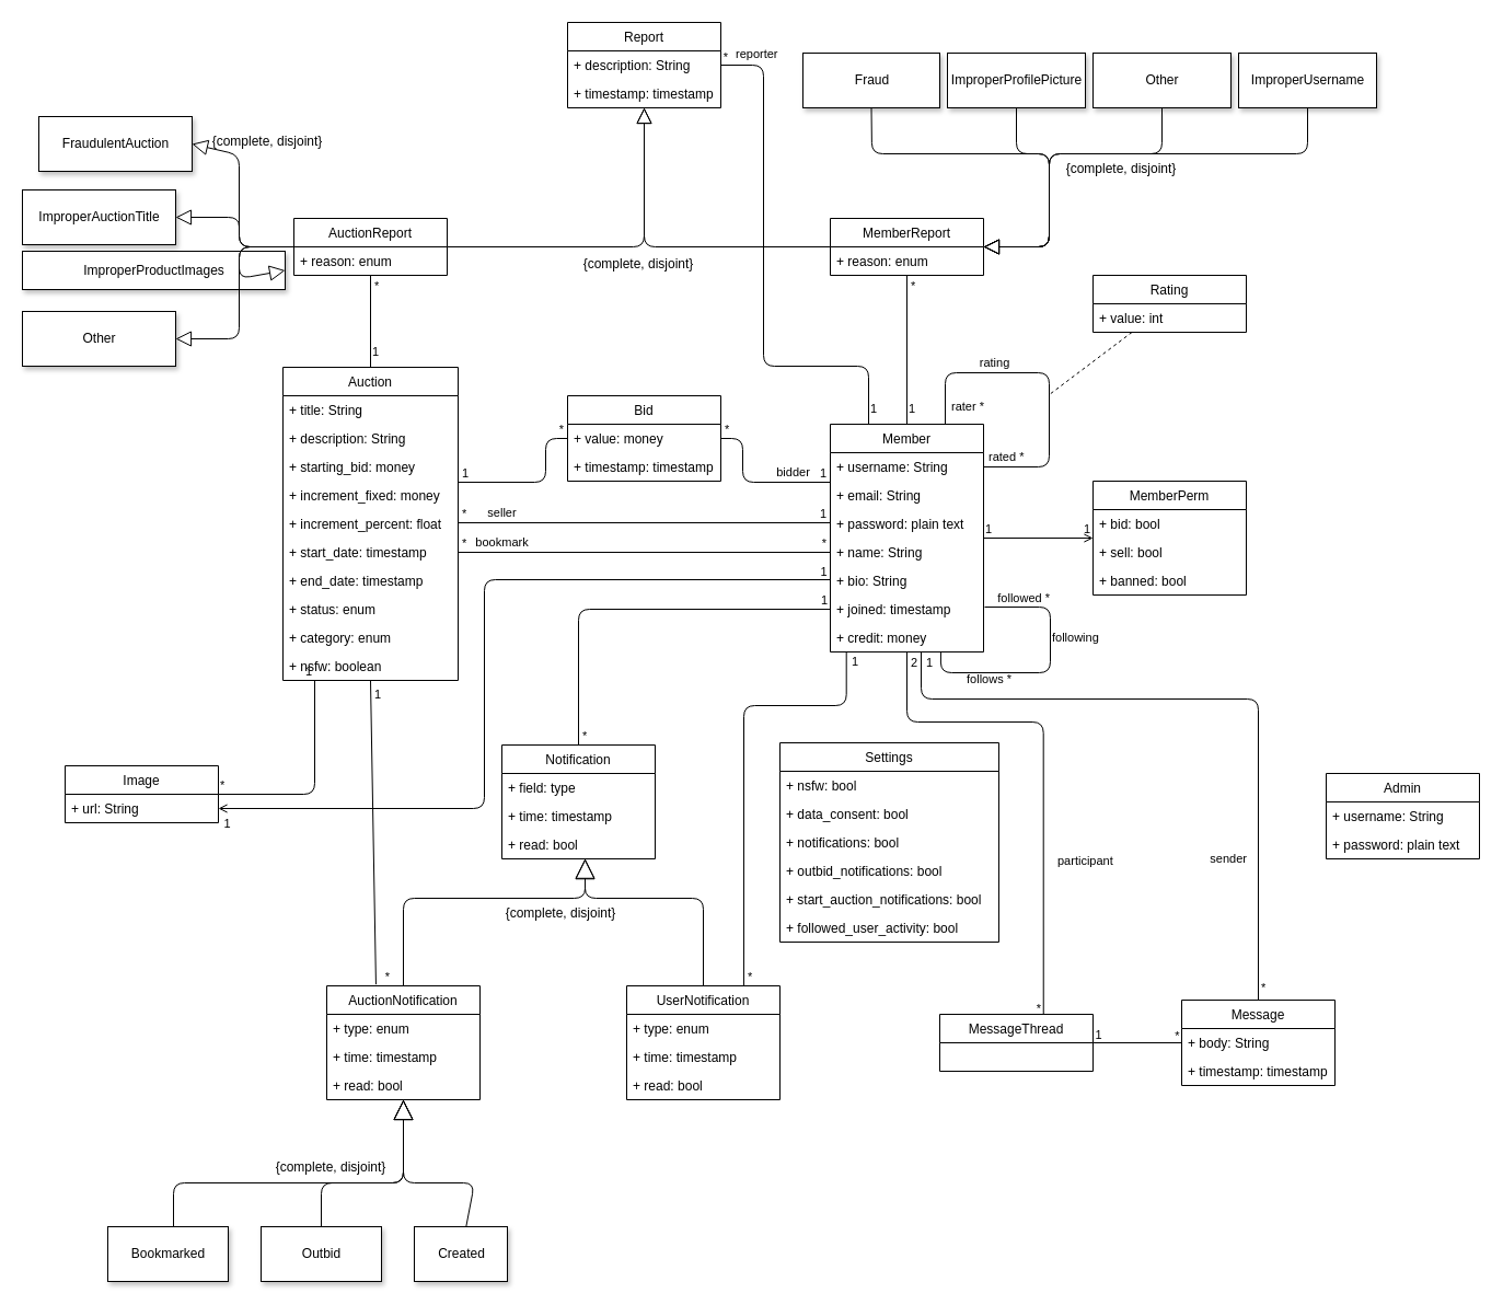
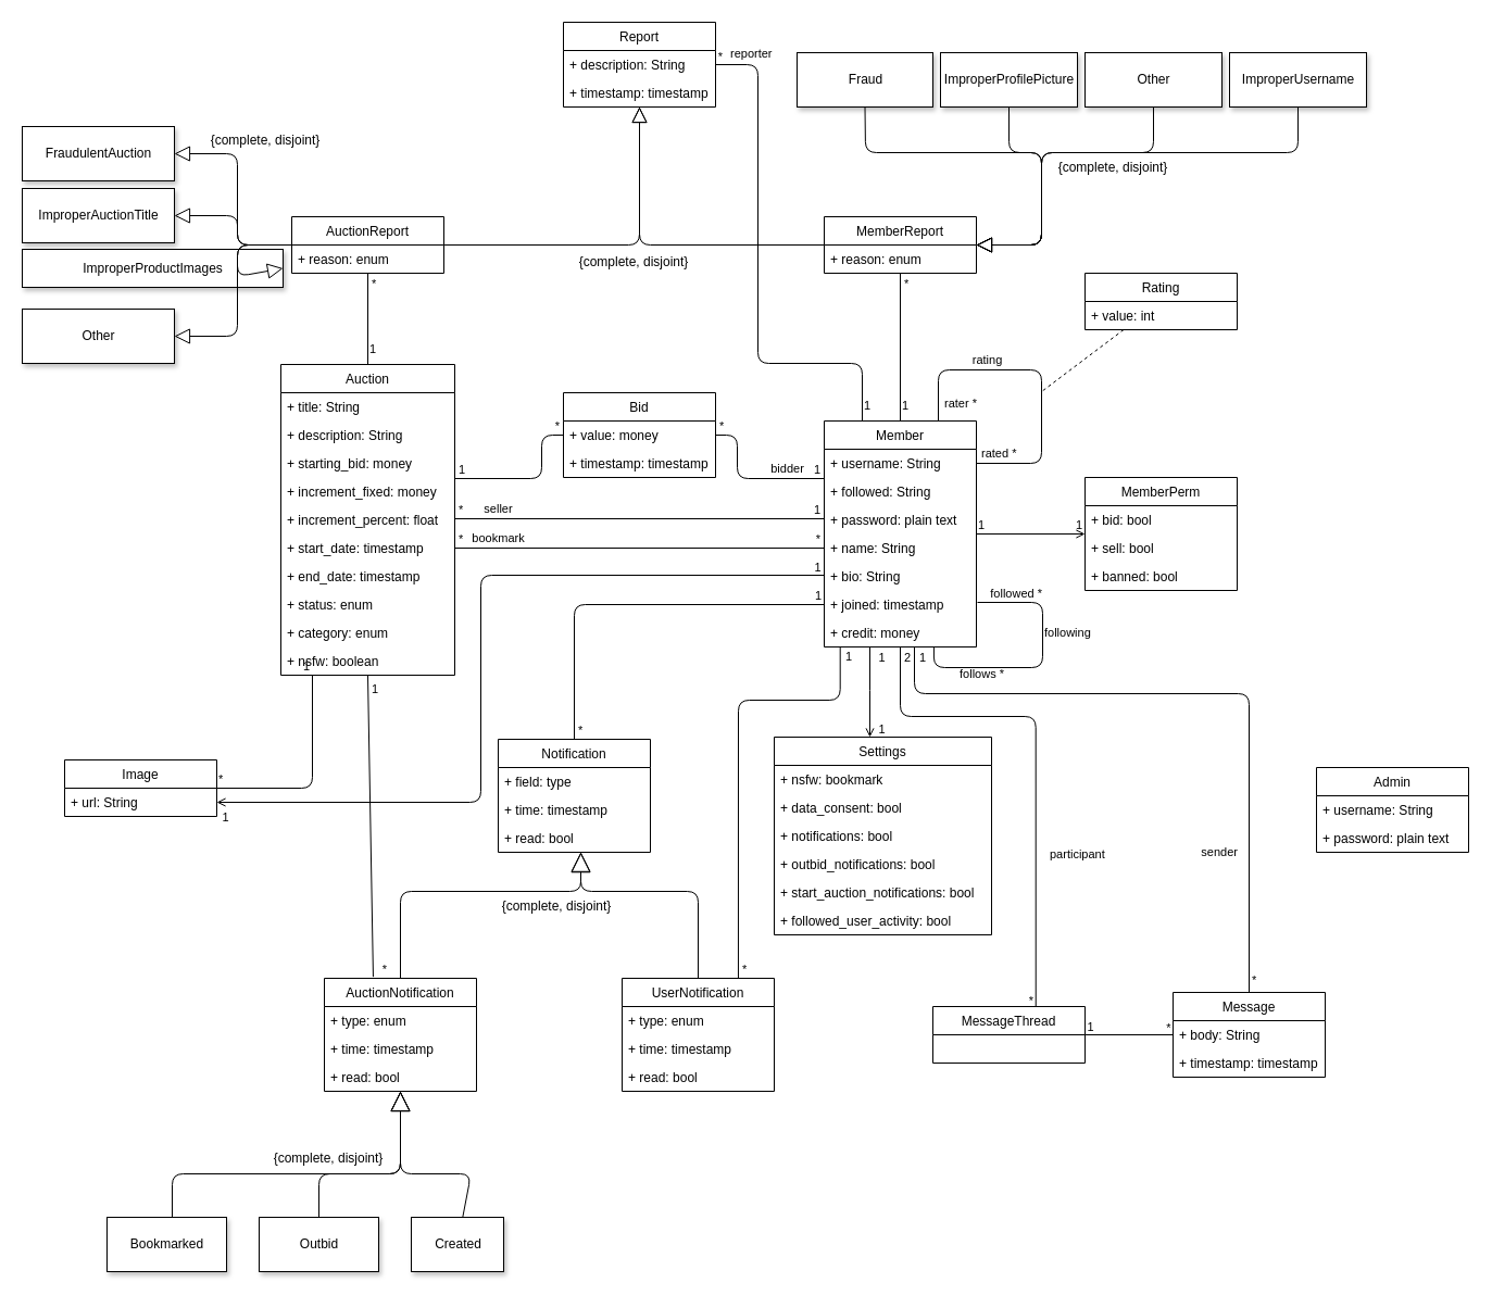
- <mxCell id="120" value="FraudulentAuction" style="html=1;shadow=1;" parent="1" vertex="1"><mxGeometry x="35" y="106" width="140" height="50" as="geometry" /></mxCell>
+ <mxCell id="120" value="FraudulentAuction" style="html=1;shadow=1;" parent="1" vertex="1"><mxGeometry x="20" y="116" width="140" height="50" as="geometry" /></mxCell>
- <mxCell id="7" value="+ email: String" style="text;strokeColor=none;fillColor=none;align=left;verticalAlign=top;spacingLeft=4;spacingRight=4;overflow=hidden;rotatable=0;points=[[0,0.5],[1,0.5]];portConstraint=eastwest;" parent="5" vertex="1"><mxGeometry y="52" width="140" height="26" as="geometry" /></mxCell>
+ <mxCell id="7" value="+ followed: String" style="text;strokeColor=none;fillColor=none;align=left;verticalAlign=top;spacingLeft=4;spacingRight=4;overflow=hidden;rotatable=0;points=[[0,0.5],[1,0.5]];portConstraint=eastwest;" parent="5" vertex="1"><mxGeometry y="52" width="140" height="26" as="geometry" /></mxCell>
+ <mxCell id="73" style="edgeStyle=orthogonalEdgeStyle;rounded=0;orthogonalLoop=1;jettySize=auto;html=1;startArrow=open;startFill=0;endArrow=none;endFill=0;" edge="1" parent="1" source="76" target="5"><mxGeometry relative="1" as="geometry"><Array as="points"><mxPoint x="800" y="635" /><mxPoint x="800" y="635" /></Array></mxGeometry></mxCell>
+ <mxCell id="74" value="1" style="edgeLabel;html=1;align=center;verticalAlign=middle;resizable=0;points=[];" vertex="1" connectable="0" parent="73"><mxGeometry x="0.887" y="1" relative="1" as="geometry"><mxPoint x="11" y="4.25" as="offset" /></mxGeometry></mxCell>
+ <mxCell id="75" value="1" style="edgeLabel;html=1;align=center;verticalAlign=middle;resizable=0;points=[];" vertex="1" connectable="0" parent="73"><mxGeometry x="-0.844" y="-1" relative="1" as="geometry"><mxPoint x="9" y="-1.59" as="offset" /></mxGeometry></mxCell>
- <mxCell id="77" value="+ nsfw: bool" style="text;strokeColor=none;fillColor=none;align=left;verticalAlign=top;spacingLeft=4;spacingRight=4;overflow=hidden;rotatable=0;points=[[0,0.5],[1,0.5]];portConstraint=eastwest;" parent="76" vertex="1"><mxGeometry y="26" width="200" height="26" as="geometry" /></mxCell>
+ <mxCell id="77" value="+ nsfw: bookmark" style="text;strokeColor=none;fillColor=none;align=left;verticalAlign=top;spacingLeft=4;spacingRight=4;overflow=hidden;rotatable=0;points=[[0,0.5],[1,0.5]];portConstraint=eastwest;" parent="76" vertex="1"><mxGeometry y="26" width="200" height="26" as="geometry" /></mxCell>
